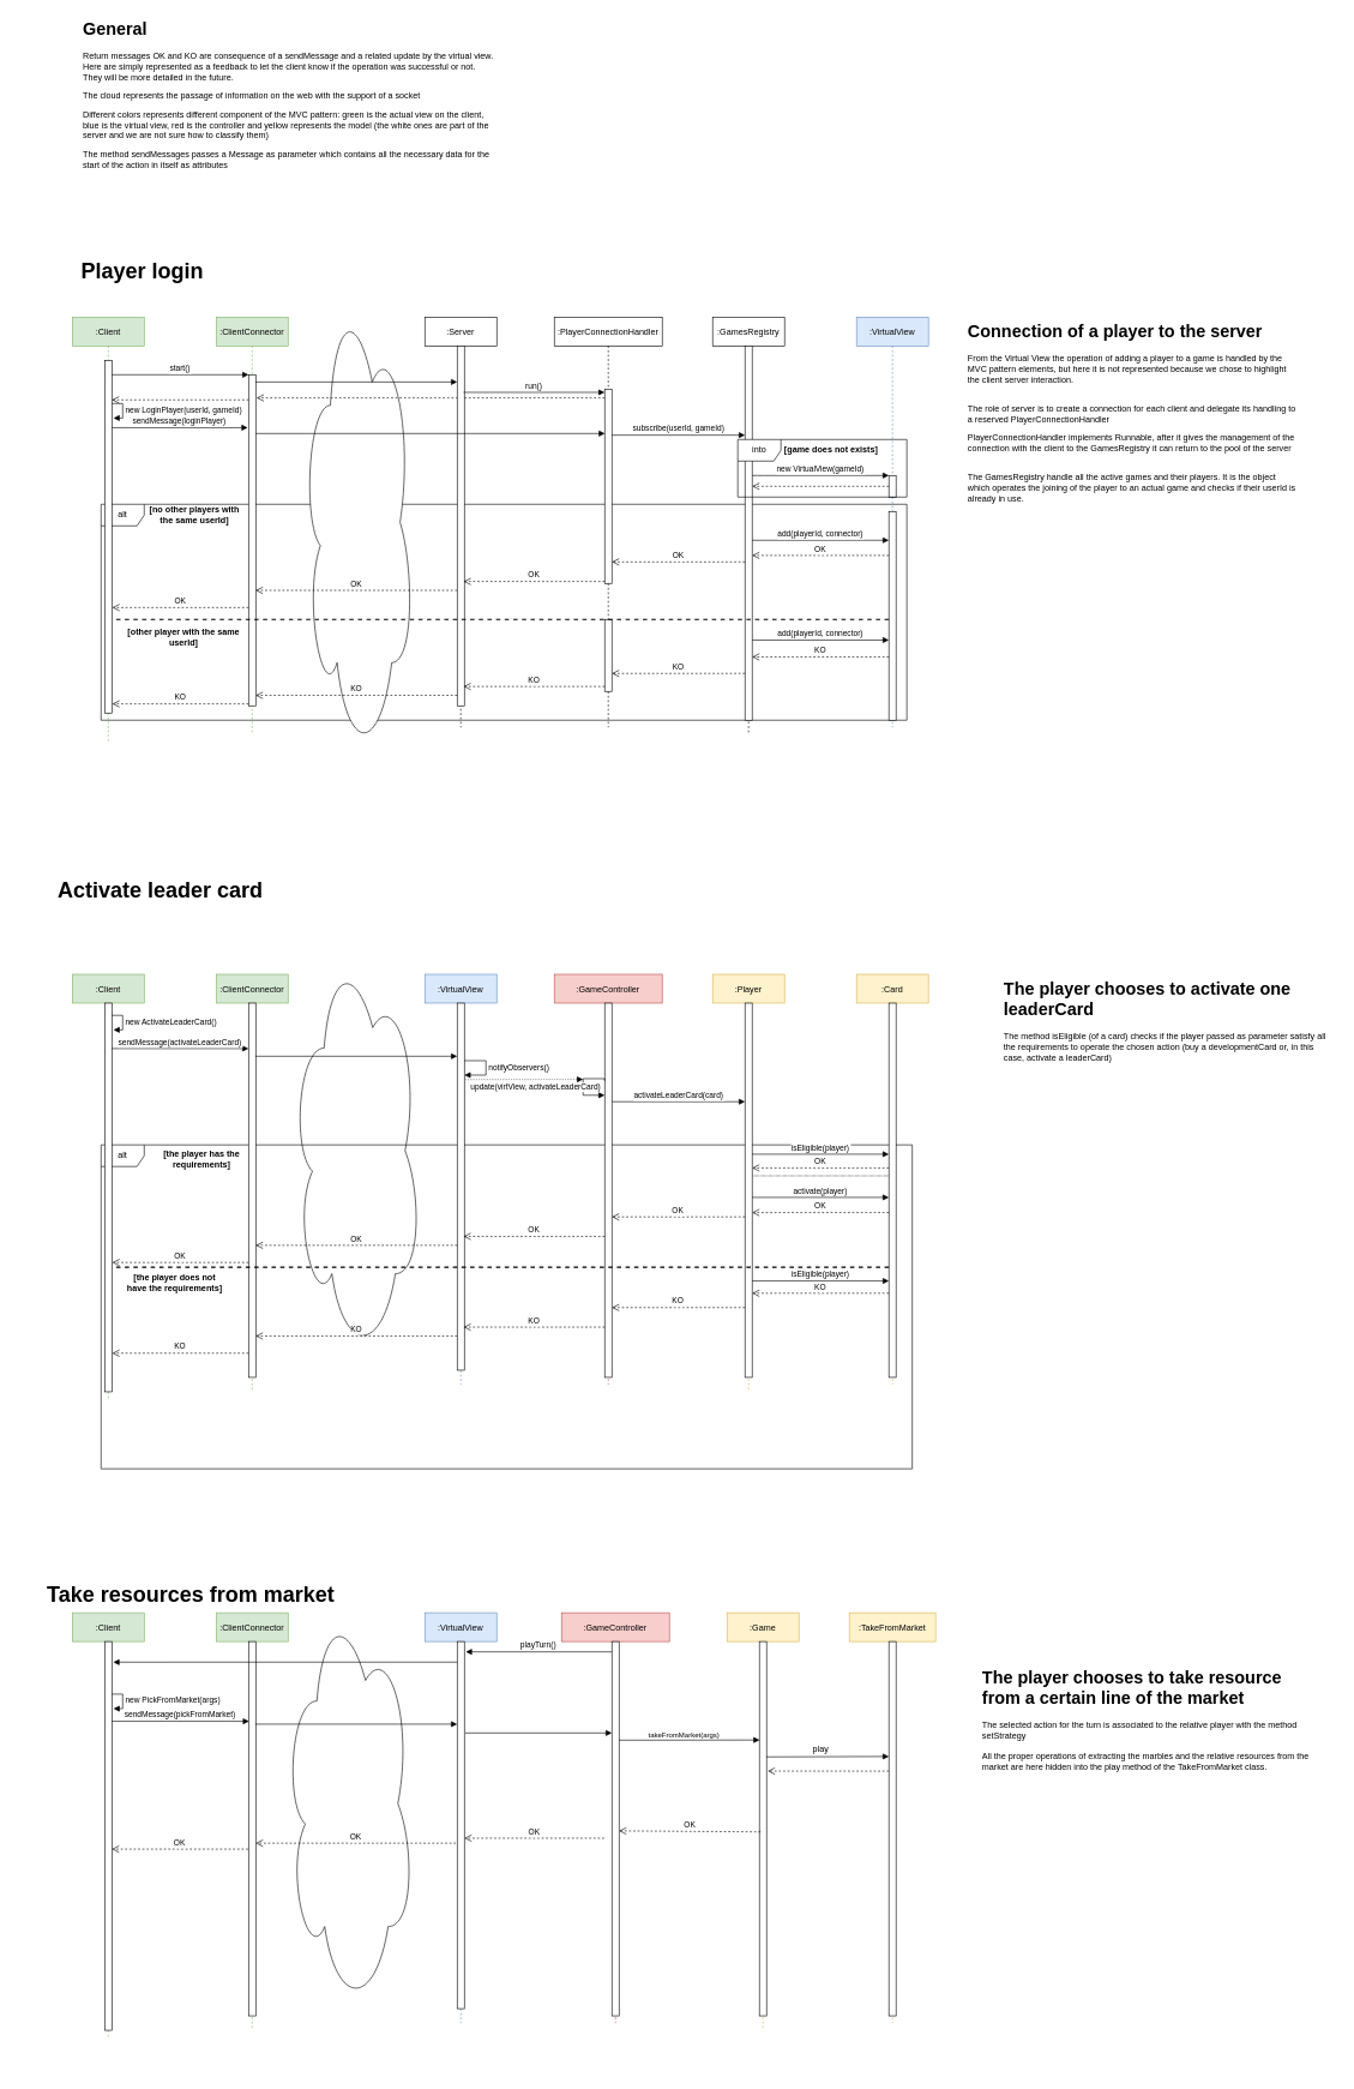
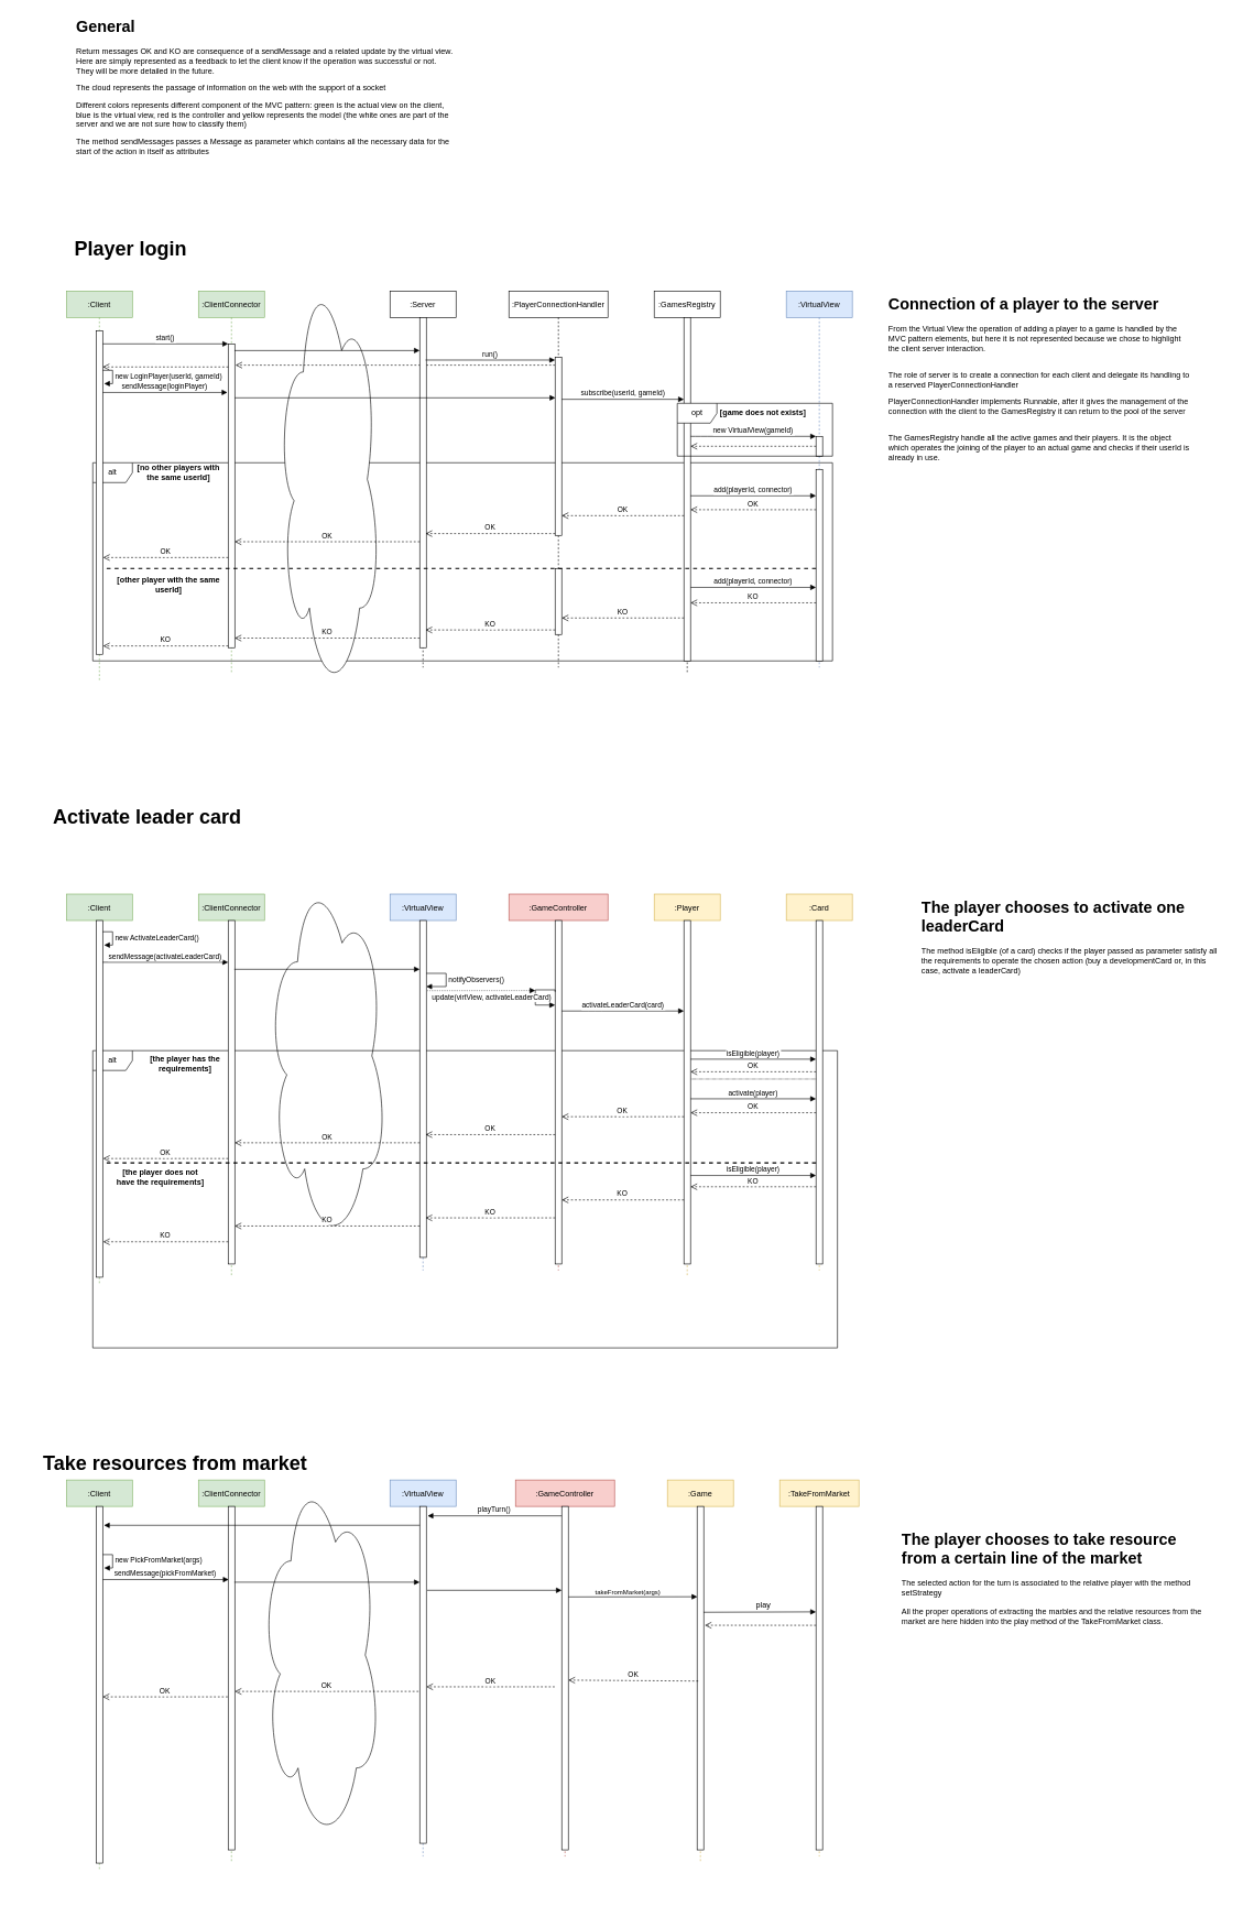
- <mxCell id="101" value="into" style="shape=umlFrame;whiteSpace=wrap;html=1;" parent="1" vertex="1"><mxGeometry x="1025" y="610" width="235" height="80" as="geometry" /></mxCell>
+ <mxCell id="101" value="opt" style="shape=umlFrame;whiteSpace=wrap;html=1;" parent="1" vertex="1"><mxGeometry x="1025" y="610" width="235" height="80" as="geometry" /></mxCell>
- <mxCell id="118" value="play" style="text;html=1;align=center;verticalAlign=middle;resizable=0;points=[];autosize=1;strokeColor=none;" vertex="1" parent="1"><mxGeometry x="1120" y="2420" width="40" height="20" as="geometry" /></mxCell>
+ <mxCell id="118" value="play" style="text;html=1;align=center;verticalAlign=middle;resizable=0;points=[];autosize=1;strokeColor=none;" vertex="1" parent="1"><mxGeometry x="1135" y="2420" width="40" height="20" as="geometry" /></mxCell>
